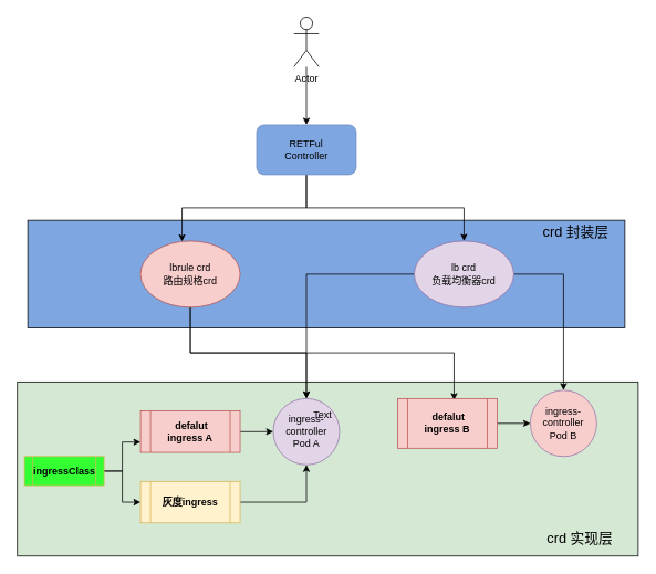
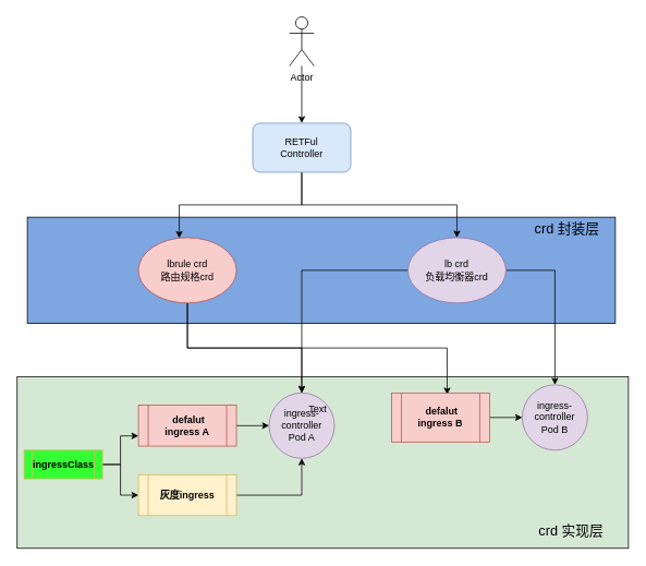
- <mxCell id="6" value="RETFul&lt;br&gt;Controller" style="rounded=1;whiteSpace=wrap;html=1;fillColor=#7ea6e0;strokeColor=#6c8ebf;" parent="1" vertex="1"><mxGeometry x="309" y="150" width="120" height="60" as="geometry" /></mxCell>
+ <mxCell id="6" value="RETFul&lt;br&gt;Controller" style="rounded=1;whiteSpace=wrap;html=1;fillColor=#dae8fc;strokeColor=#6c8ebf;" parent="1" vertex="1"><mxGeometry x="309" y="150" width="120" height="60" as="geometry" /></mxCell>
- <mxCell id="20" value="ingress-controller&lt;br&gt;Pod B" style="ellipse;whiteSpace=wrap;html=1;aspect=fixed;fillColor=#f8cecc;strokeColor=#9673a6;" parent="1" vertex="1"><mxGeometry x="639" y="470" width="80" height="80" as="geometry" /></mxCell>
+ <mxCell id="20" value="ingress-controller&lt;br&gt;Pod B" style="ellipse;whiteSpace=wrap;html=1;aspect=fixed;fillColor=#e1d5e7;strokeColor=#9673a6;" parent="1" vertex="1"><mxGeometry x="639" y="470" width="80" height="80" as="geometry" /></mxCell>
